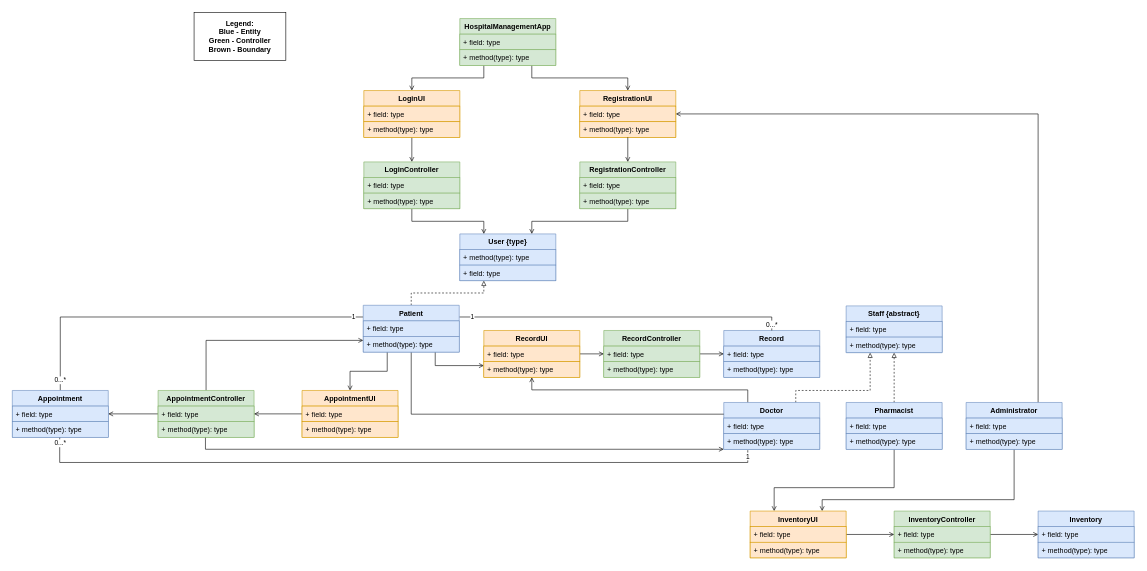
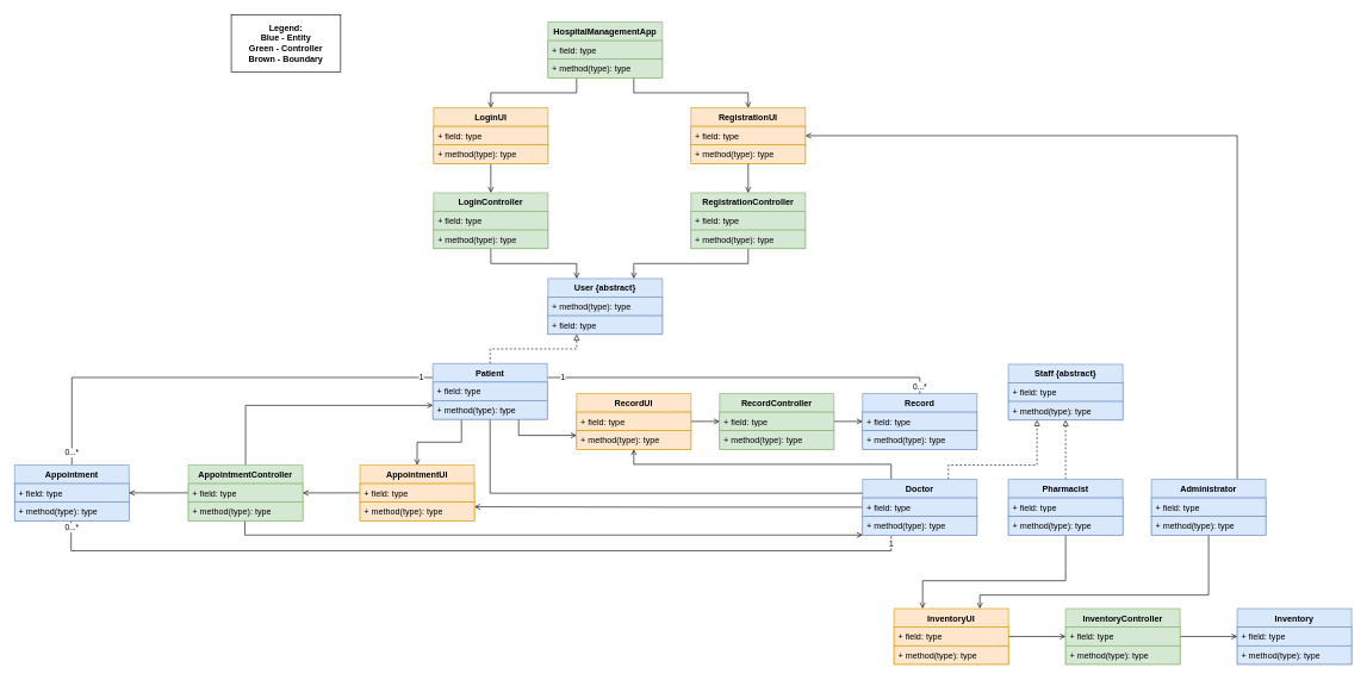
- <mxCell id="5" value="User {type}" style="swimlane;fontStyle=1;align=center;verticalAlign=top;childLayout=stackLayout;horizontal=1;startSize=26;horizontalStack=0;resizeParent=1;resizeParentMax=0;resizeLast=0;collapsible=1;marginBottom=0;whiteSpace=wrap;html=1;fillColor=#dae8fc;strokeColor=#6c8ebf;" vertex="1" parent="1"><mxGeometry x="766" y="389" width="160" height="78" as="geometry"><mxRectangle x="370" y="590" width="100" height="30" as="alternateBounds" /></mxGeometry></mxCell>
+ <mxCell id="5" value="User {abstract}" style="swimlane;fontStyle=1;align=center;verticalAlign=top;childLayout=stackLayout;horizontal=1;startSize=26;horizontalStack=0;resizeParent=1;resizeParentMax=0;resizeLast=0;collapsible=1;marginBottom=0;whiteSpace=wrap;html=1;fillColor=#dae8fc;strokeColor=#6c8ebf;" vertex="1" parent="1"><mxGeometry x="766" y="389" width="160" height="78" as="geometry"><mxRectangle x="370" y="590" width="100" height="30" as="alternateBounds" /></mxGeometry></mxCell>
+ <mxCell id="28" style="edgeStyle=orthogonalEdgeStyle;rounded=0;orthogonalLoop=1;jettySize=auto;html=1;exitX=0;exitY=0.5;exitDx=0;exitDy=0;entryX=1;entryY=0.75;entryDx=0;entryDy=0;endArrow=open;endFill=0;" edge="1" parent="1" source="30" target="78"><mxGeometry relative="1" as="geometry" /></mxCell>
